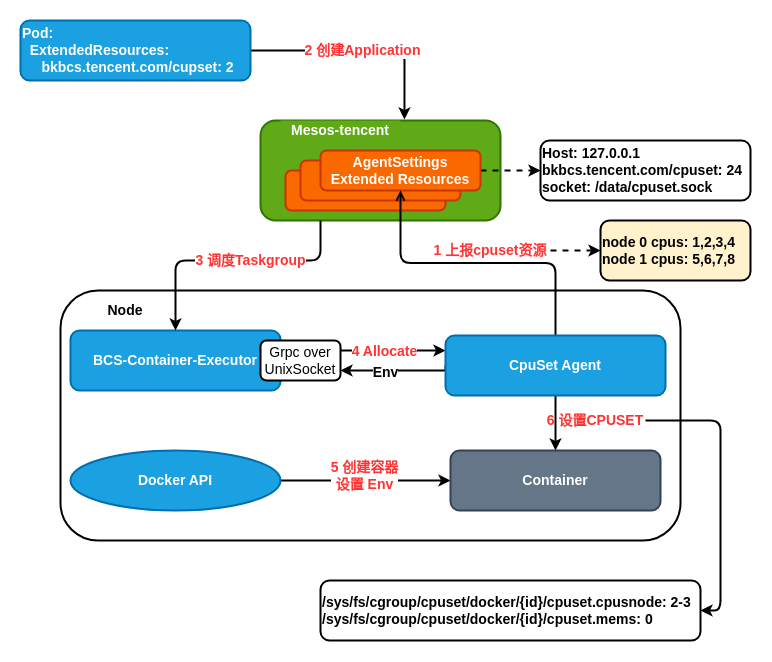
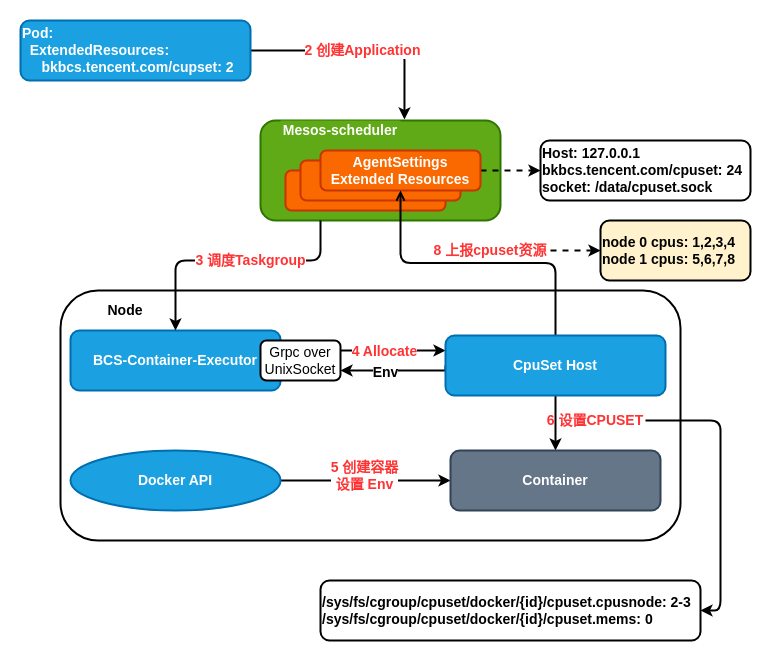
- <mxCell id="5" value="Mesos-tencent" style="text;html=1;strokeColor=none;fillColor=#60a917;align=center;verticalAlign=middle;whiteSpace=wrap;rounded=0;fontSize=14;fontColor=#ffffff;fontStyle=1" vertex="1" parent="1"><mxGeometry x="280" y="120" width="120" height="20" as="geometry" /></mxCell>
+ <mxCell id="5" value="Mesos-scheduler" style="text;html=1;strokeColor=none;fillColor=#60a917;align=center;verticalAlign=middle;whiteSpace=wrap;rounded=0;fontSize=14;fontColor=#ffffff;fontStyle=1" vertex="1" parent="1"><mxGeometry x="280" y="120" width="120" height="20" as="geometry" /></mxCell>
- <mxCell id="23" value="1 上报cpuset资源" style="text;html=1;strokeColor=none;fillColor=none;align=center;verticalAlign=middle;whiteSpace=wrap;rounded=0;fontSize=14;fontColor=#FF3333;fontStyle=1" vertex="1" parent="1"><mxGeometry x="430" y="240" width="120" height="20" as="geometry" /></mxCell>
+ <mxCell id="23" value="8 上报cpuset资源" style="text;html=1;strokeColor=none;fillColor=none;align=center;verticalAlign=middle;whiteSpace=wrap;rounded=0;fontSize=14;fontColor=#FF3333;fontStyle=1" vertex="1" parent="1"><mxGeometry x="430" y="240" width="120" height="20" as="geometry" /></mxCell>
- <mxCell id="21" value="CpuSet Agent" style="rounded=1;whiteSpace=wrap;html=1;align=center;fontSize=14;fontStyle=1;strokeWidth=2;fillColor=#1ba1e2;strokeColor=#006EAF;fontColor=#ffffff;" vertex="1" parent="1"><mxGeometry x="445" y="335" width="220" height="60" as="geometry" /></mxCell>
+ <mxCell id="21" value="CpuSet Host" style="rounded=1;whiteSpace=wrap;html=1;align=center;fontSize=14;fontStyle=1;strokeWidth=2;fillColor=#1ba1e2;strokeColor=#006EAF;fontColor=#ffffff;" vertex="1" parent="1"><mxGeometry x="445" y="335" width="220" height="60" as="geometry" /></mxCell>
